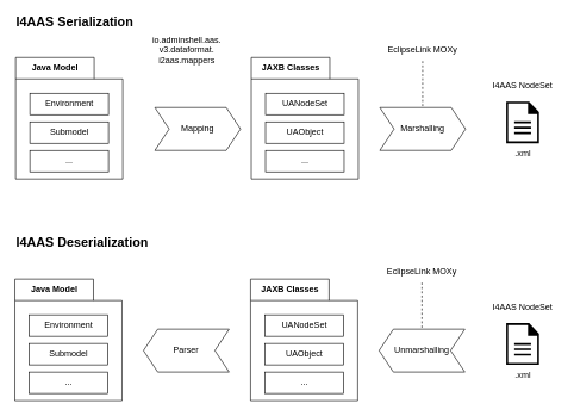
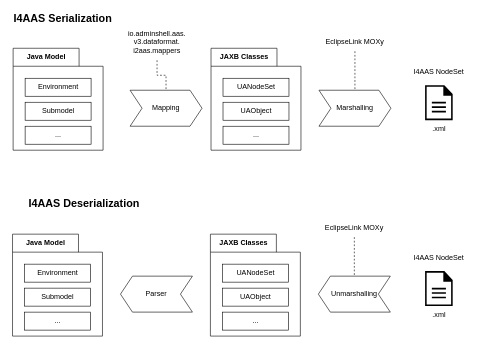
+ <mxCell id="12" style="edgeStyle=orthogonalEdgeStyle;rounded=0;orthogonalLoop=1;jettySize=auto;html=1;entryX=0.5;entryY=0;entryDx=0;entryDy=0;endArrow=none;endFill=0;dashed=1;" edge="1" parent="1" source="13" target="10"><mxGeometry relative="1" as="geometry" /></mxCell>
- <mxCell id="31" value="&lt;b&gt;&lt;font style=&quot;font-size: 18px&quot;&gt;I4AAS Deserialization&lt;/font&gt;&lt;/b&gt;" style="text;html=1;strokeColor=none;fillColor=none;align=left;verticalAlign=middle;whiteSpace=wrap;rounded=0;" vertex="1" parent="1"><mxGeometry x="20" y="330" width="201" height="20" as="geometry" /></mxCell>
+ <mxCell id="31" value="&lt;b&gt;&lt;font style=&quot;font-size: 18px&quot;&gt;I4AAS Deserialization&lt;/font&gt;&lt;/b&gt;" style="text;html=1;strokeColor=none;fillColor=none;align=left;verticalAlign=middle;whiteSpace=wrap;rounded=0;" vertex="1" parent="1"><mxGeometry x="45" y="330" width="201" height="20" as="geometry" /></mxCell>
